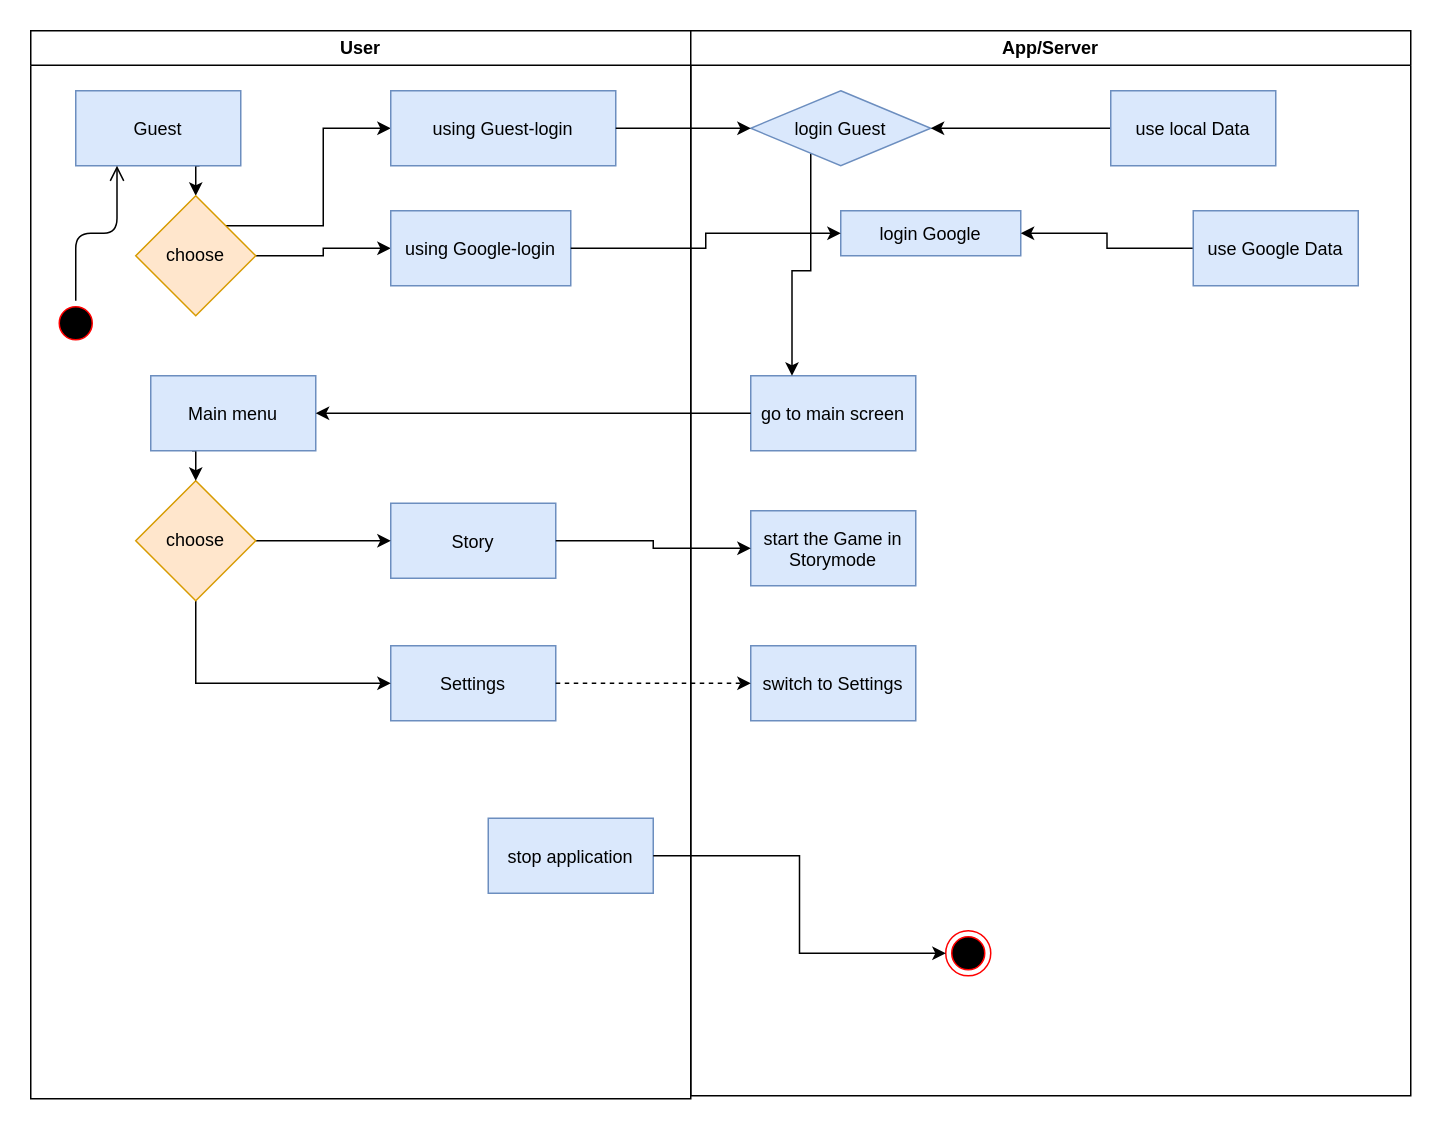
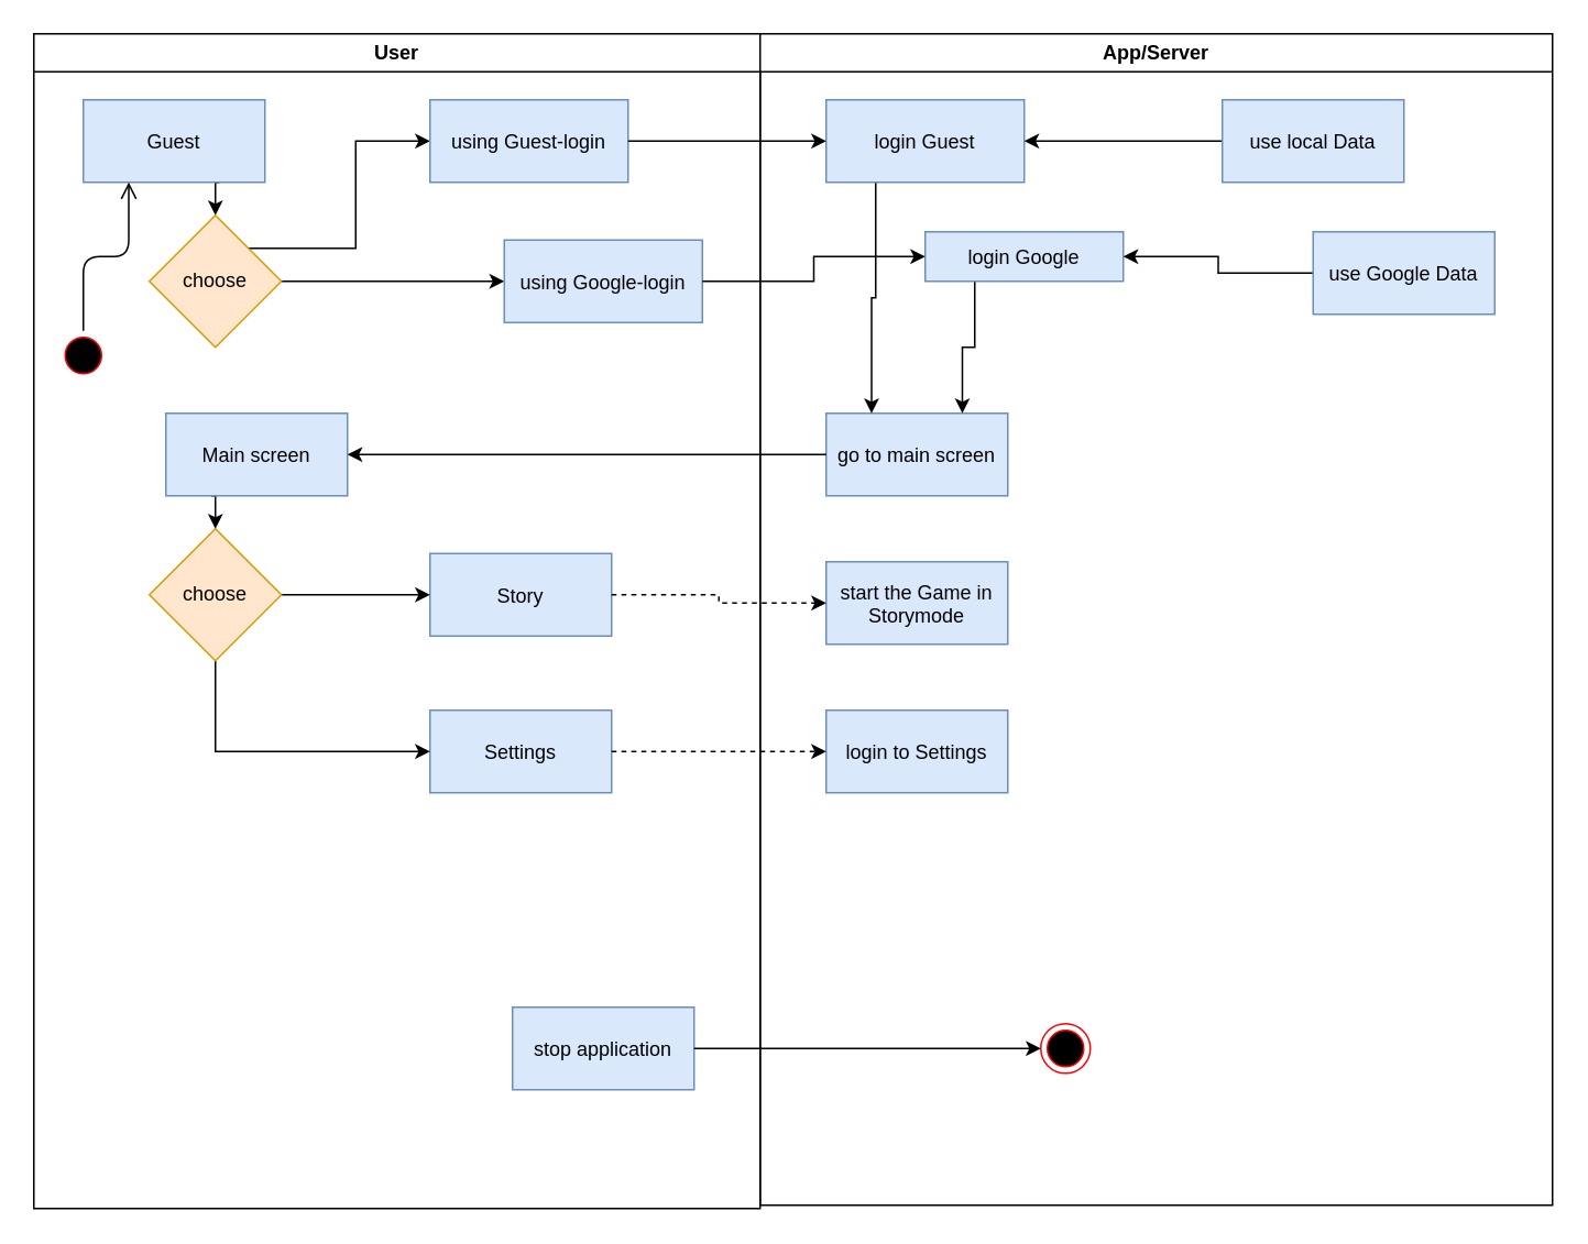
- <mxCell id="15" value="using Guest-login" style="fillColor=#dae8fc;strokeColor=#6c8ebf;" parent="2" vertex="1"><mxGeometry x="240" y="40" width="150" height="50" as="geometry" /></mxCell>
+ <mxCell id="15" value="using Guest-login" style="fillColor=#dae8fc;strokeColor=#6c8ebf;" parent="2" vertex="1"><mxGeometry x="240" y="40" width="120" height="50" as="geometry" /></mxCell>
- <mxCell id="24" value="login Guest" style="rhombus;fillColor=#dae8fc;strokeColor=#6c8ebf;" parent="20" vertex="1"><mxGeometry x="40" y="40" width="120" height="50" as="geometry" /></mxCell>
+ <mxCell id="24" value="login Guest" style="fillColor=#dae8fc;strokeColor=#6c8ebf;" parent="20" vertex="1"><mxGeometry x="40" y="40" width="120" height="50" as="geometry" /></mxCell>
- <mxCell id="16" value="using Google-login" style="fillColor=#dae8fc;strokeColor=#6c8ebf;" parent="2" vertex="1"><mxGeometry x="240" y="120" width="120" height="50" as="geometry" /></mxCell>
+ <mxCell id="16" value="using Google-login" style="fillColor=#dae8fc;strokeColor=#6c8ebf;" parent="2" vertex="1"><mxGeometry x="285" y="125" width="120" height="50" as="geometry" /></mxCell>
+ <mxCell id="25" style="edgeStyle=orthogonalEdgeStyle;rounded=0;orthogonalLoop=1;jettySize=auto;html=1;exitX=0.25;exitY=1;exitDx=0;exitDy=0;entryX=0.75;entryY=0;entryDx=0;entryDy=0;" parent="20" source="26" target="21" edge="1"><mxGeometry relative="1" as="geometry" /></mxCell>
- <mxCell id="11" value="Main menu" style="fillColor=#dae8fc;strokeColor=#6c8ebf;" parent="2" vertex="1"><mxGeometry x="80" y="230" width="110" height="50" as="geometry" /></mxCell>
+ <mxCell id="11" value="Main screen" style="fillColor=#dae8fc;strokeColor=#6c8ebf;" parent="2" vertex="1"><mxGeometry x="80" y="230" width="110" height="50" as="geometry" /></mxCell>
- <mxCell id="36" style="edgeStyle=orthogonalEdgeStyle;rounded=0;orthogonalLoop=1;jettySize=auto;html=1;exitX=1;exitY=0.5;exitDx=0;exitDy=0;entryX=0;entryY=0.5;entryDx=0;entryDy=0;" parent="1" source="6" target="22" edge="1"><mxGeometry relative="1" as="geometry" /></mxCell>
+ <mxCell id="36" style="edgeStyle=orthogonalEdgeStyle;rounded=0;orthogonalLoop=1;jettySize=auto;html=1;exitX=1;exitY=0.5;exitDx=0;exitDy=0;entryX=0;entryY=0.5;entryDx=0;entryDy=0;dashed=1;" parent="1" source="6" target="22" edge="1"><mxGeometry relative="1" as="geometry" /></mxCell>
- <mxCell id="31" value="switch to Settings" style="fillColor=#dae8fc;strokeColor=#6c8ebf;" parent="20" vertex="1"><mxGeometry x="40" y="410" width="110" height="50" as="geometry" /></mxCell>
+ <mxCell id="31" value="login to Settings" style="fillColor=#dae8fc;strokeColor=#6c8ebf;" parent="20" vertex="1"><mxGeometry x="40" y="410" width="110" height="50" as="geometry" /></mxCell>
- <mxCell id="19" value="stop application" style="fillColor=#dae8fc;strokeColor=#6c8ebf;" parent="2" vertex="1"><mxGeometry x="305" y="525" width="110" height="50" as="geometry" /></mxCell>
+ <mxCell id="19" value="stop application" style="fillColor=#dae8fc;strokeColor=#6c8ebf;" parent="2" vertex="1"><mxGeometry x="290" y="590" width="110" height="50" as="geometry" /></mxCell>
